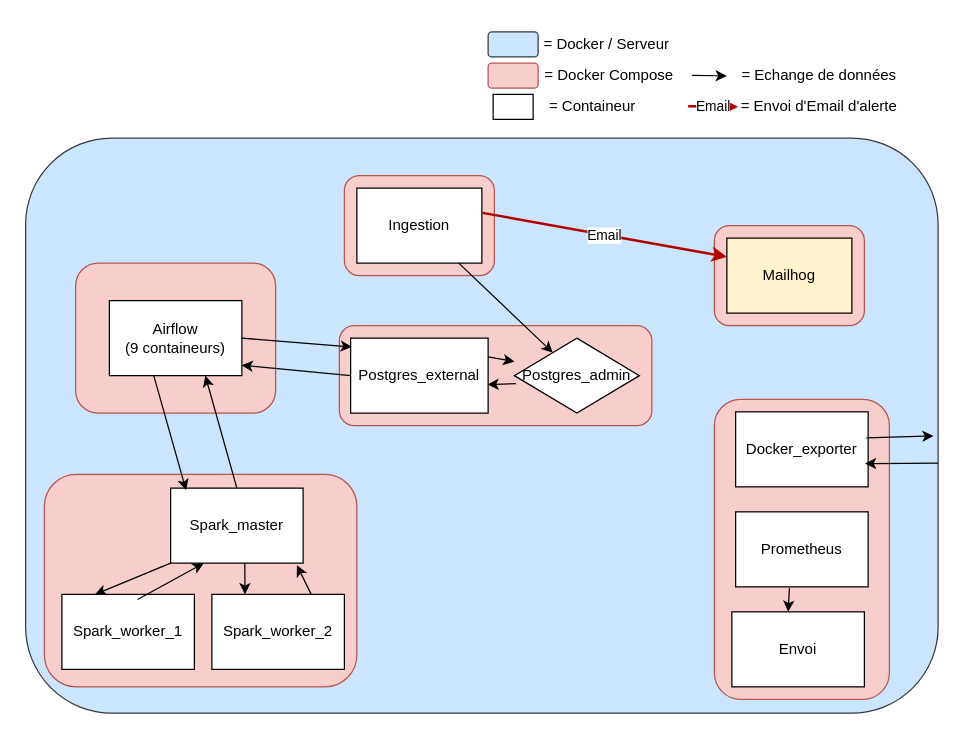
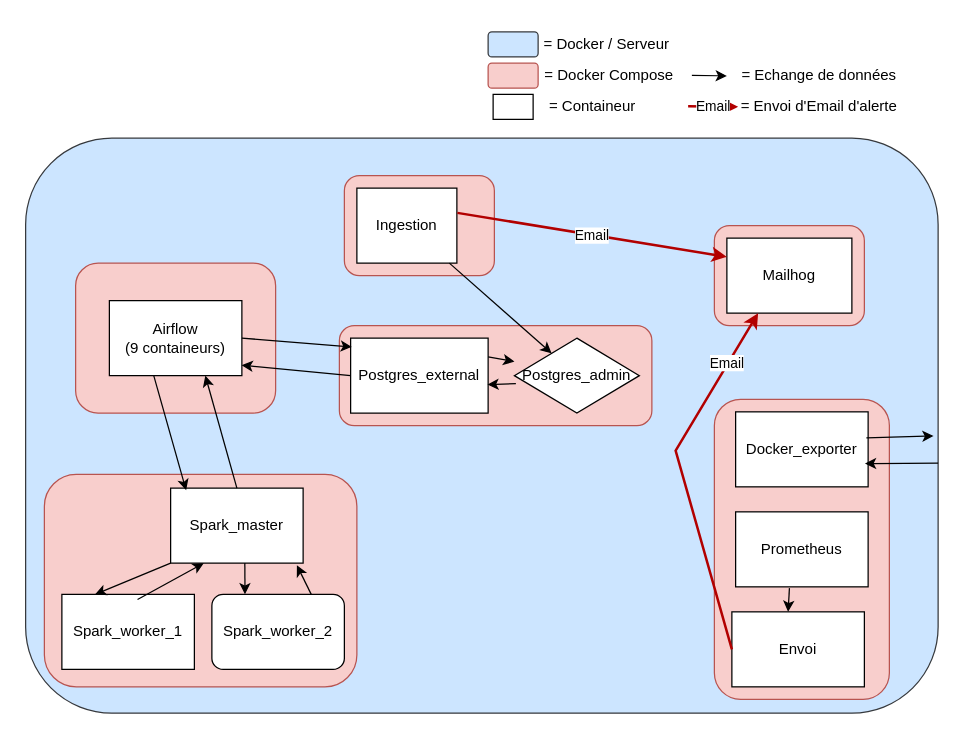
- <mxCell id="7" value="Ingestion" style="rounded=0;whiteSpace=wrap;html=1;" parent="1" vertex="1"><mxGeometry x="285" y="150" width="100" height="60" as="geometry" /></mxCell>
+ <mxCell id="7" value="Ingestion" style="rounded=0;whiteSpace=wrap;html=1;" parent="1" vertex="1"><mxGeometry x="285" y="150" width="80" height="60" as="geometry" /></mxCell>
- <mxCell id="17" value="Mailhog" style="rounded=0;whiteSpace=wrap;html=1;fillColor=#fff2cc;" parent="1" vertex="1"><mxGeometry x="581" y="190" width="100" height="60" as="geometry" /></mxCell>
+ <mxCell id="17" value="Mailhog" style="rounded=0;whiteSpace=wrap;html=1;" parent="1" vertex="1"><mxGeometry x="581" y="190" width="100" height="60" as="geometry" /></mxCell>
+ <mxCell id="42" value="" style="endArrow=classic;html=1;rounded=0;entryX=0.25;entryY=1;entryDx=0;entryDy=0;exitX=0;exitY=0.5;exitDx=0;exitDy=0;strokeWidth=2;fillColor=#e51400;strokeColor=#B20000;" parent="1" source="9" target="17" edge="1"><mxGeometry relative="1" as="geometry"><mxPoint x="150" y="268.98" as="sourcePoint" /><mxPoint x="633" y="210" as="targetPoint" /><Array as="points"><mxPoint x="540" y="360" /></Array></mxGeometry></mxCell>
+ <mxCell id="43" value="Email" style="edgeLabel;resizable=0;html=1;;align=center;verticalAlign=middle;" parent="42" connectable="0" vertex="1"><mxGeometry relative="1" as="geometry"><mxPoint x="36" y="-88" as="offset" /></mxGeometry></mxCell>
- <mxCell id="13" value="Spark_worker_2" style="rounded=0;whiteSpace=wrap;html=1;" parent="1" vertex="1"><mxGeometry x="169" y="475" width="106" height="60" as="geometry" /></mxCell>
+ <mxCell id="13" value="Spark_worker_2" style="whiteSpace=wrap;html=1;rounded=1;" parent="1" vertex="1"><mxGeometry x="169" y="475" width="106" height="60" as="geometry" /></mxCell>
